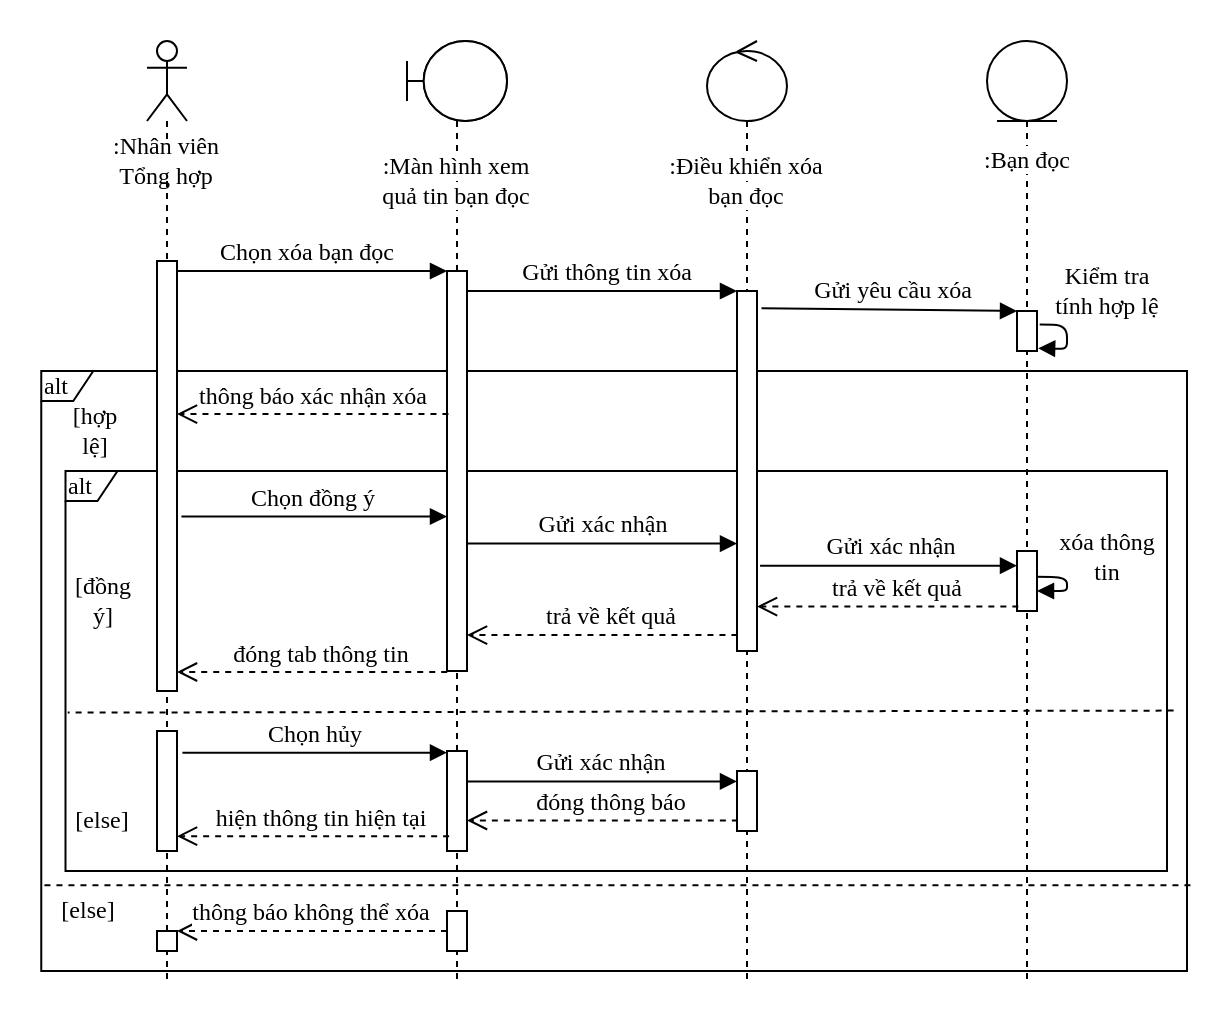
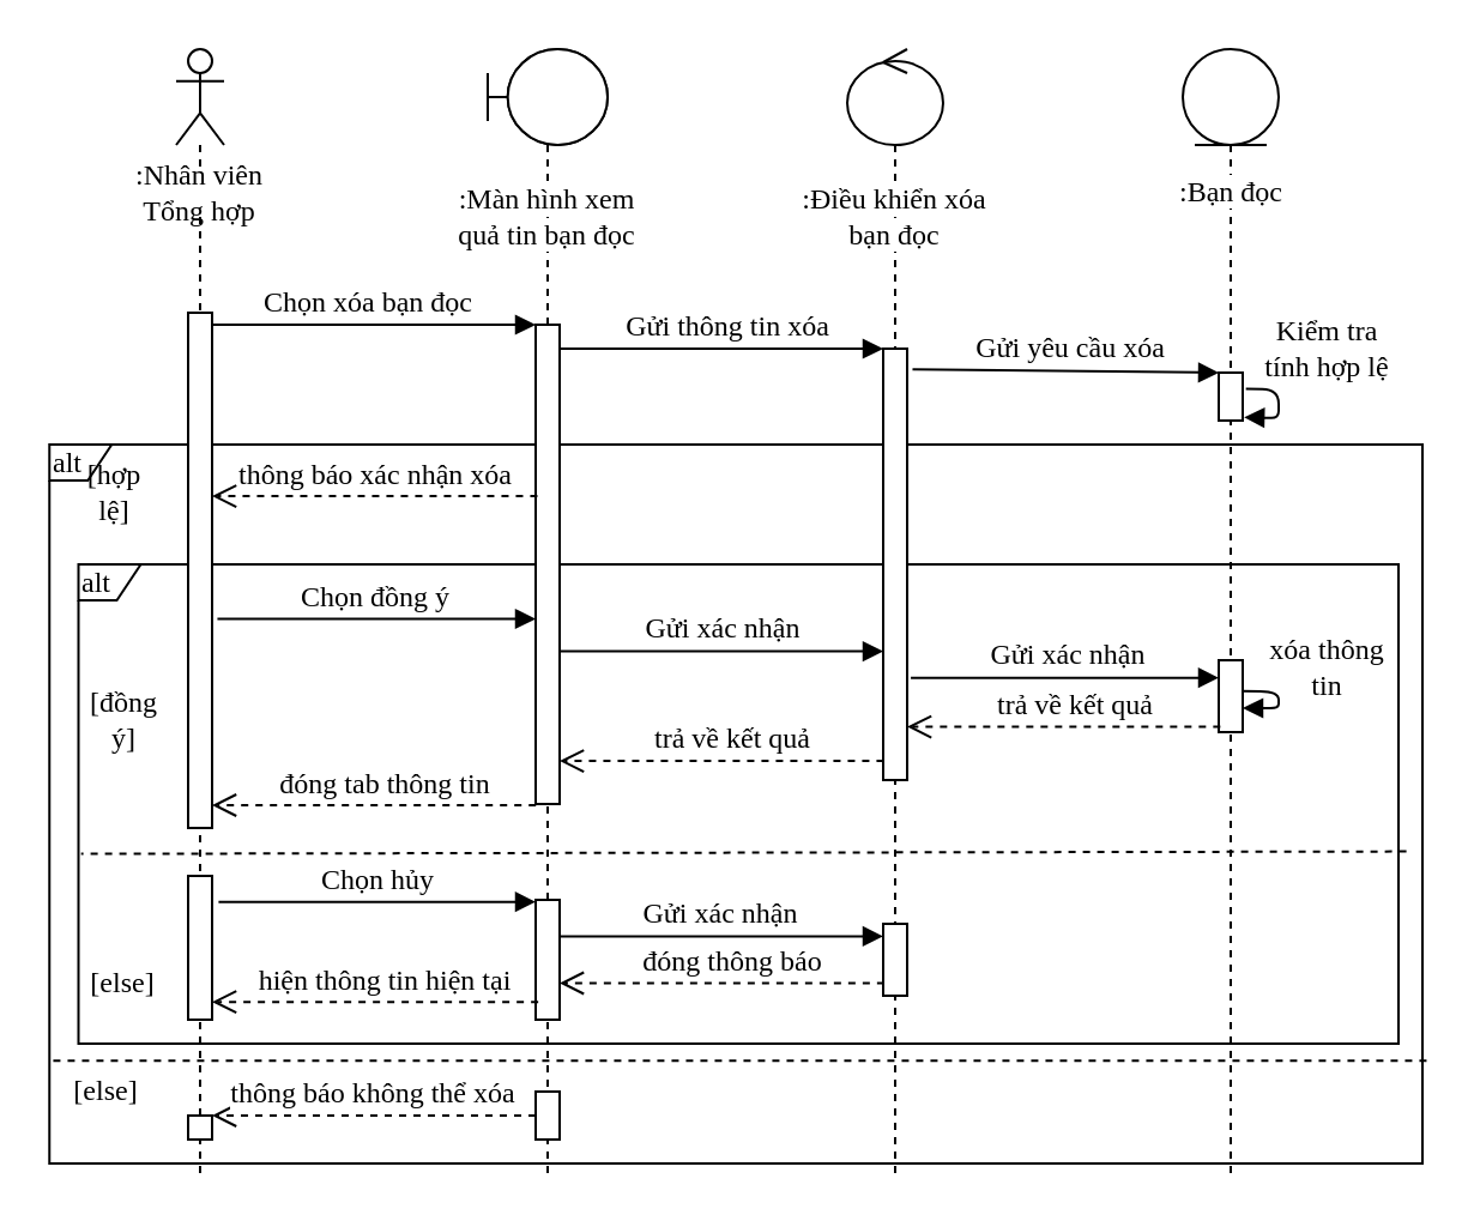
- <mxCell id="29" value="[hợp lệ]" style="text;html=1;strokeColor=none;fillColor=none;align=center;verticalAlign=middle;whiteSpace=wrap;rounded=0;fontFamily=Times New Roman;fontSize=12;" parent="1" vertex="1"><mxGeometry x="32.25" y="205" width="30.75" height="20" as="geometry" /></mxCell>
+ <mxCell id="29" value="[hợp lệ]" style="text;html=1;strokeColor=none;fillColor=none;align=center;verticalAlign=middle;whiteSpace=wrap;rounded=0;fontFamily=Times New Roman;fontSize=12;" parent="1" vertex="1"><mxGeometry x="32.25" y="195" width="30.75" height="20" as="geometry" /></mxCell>
